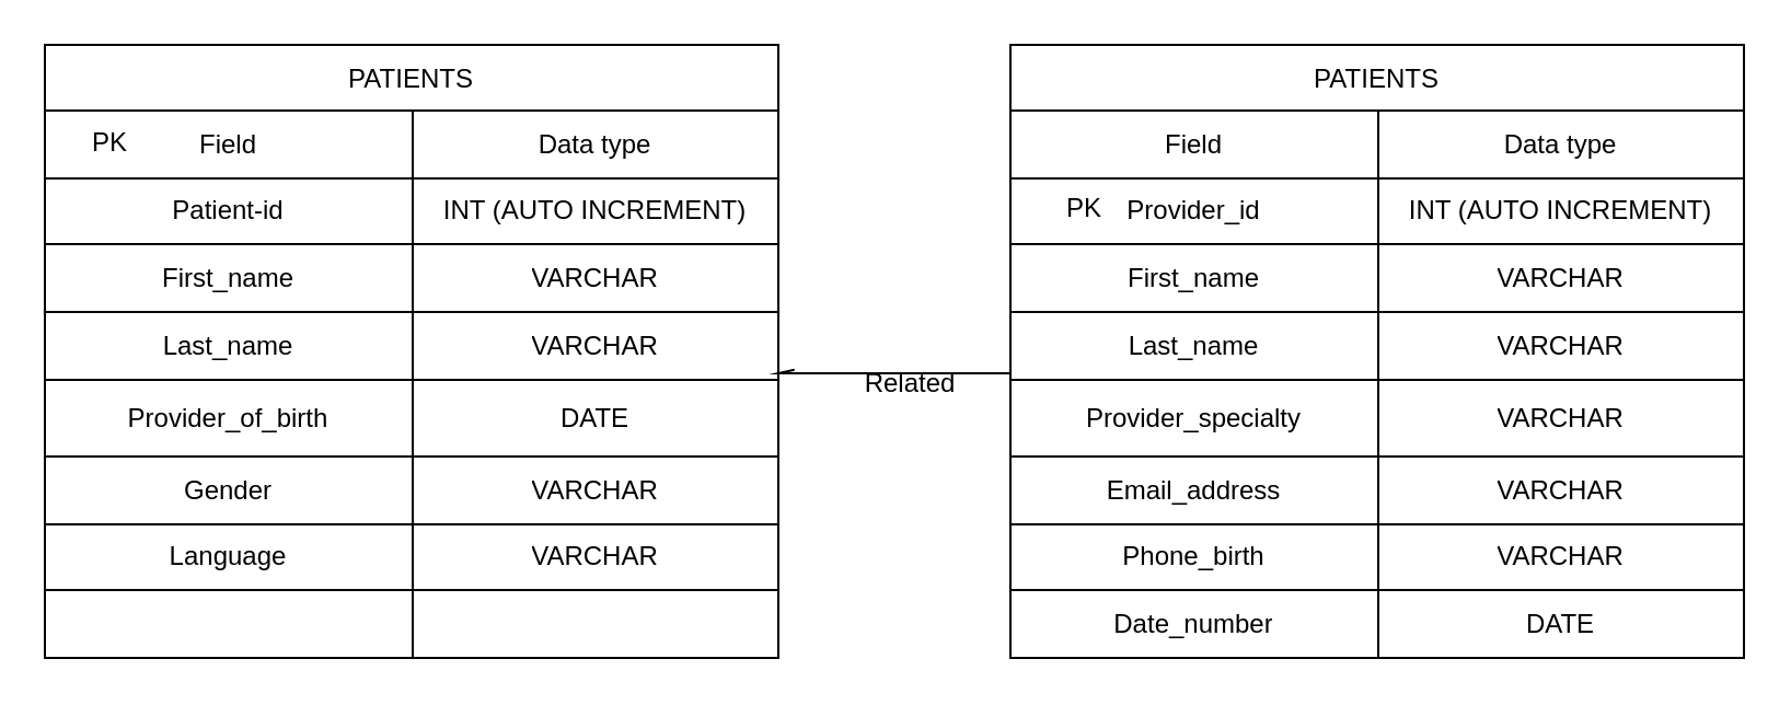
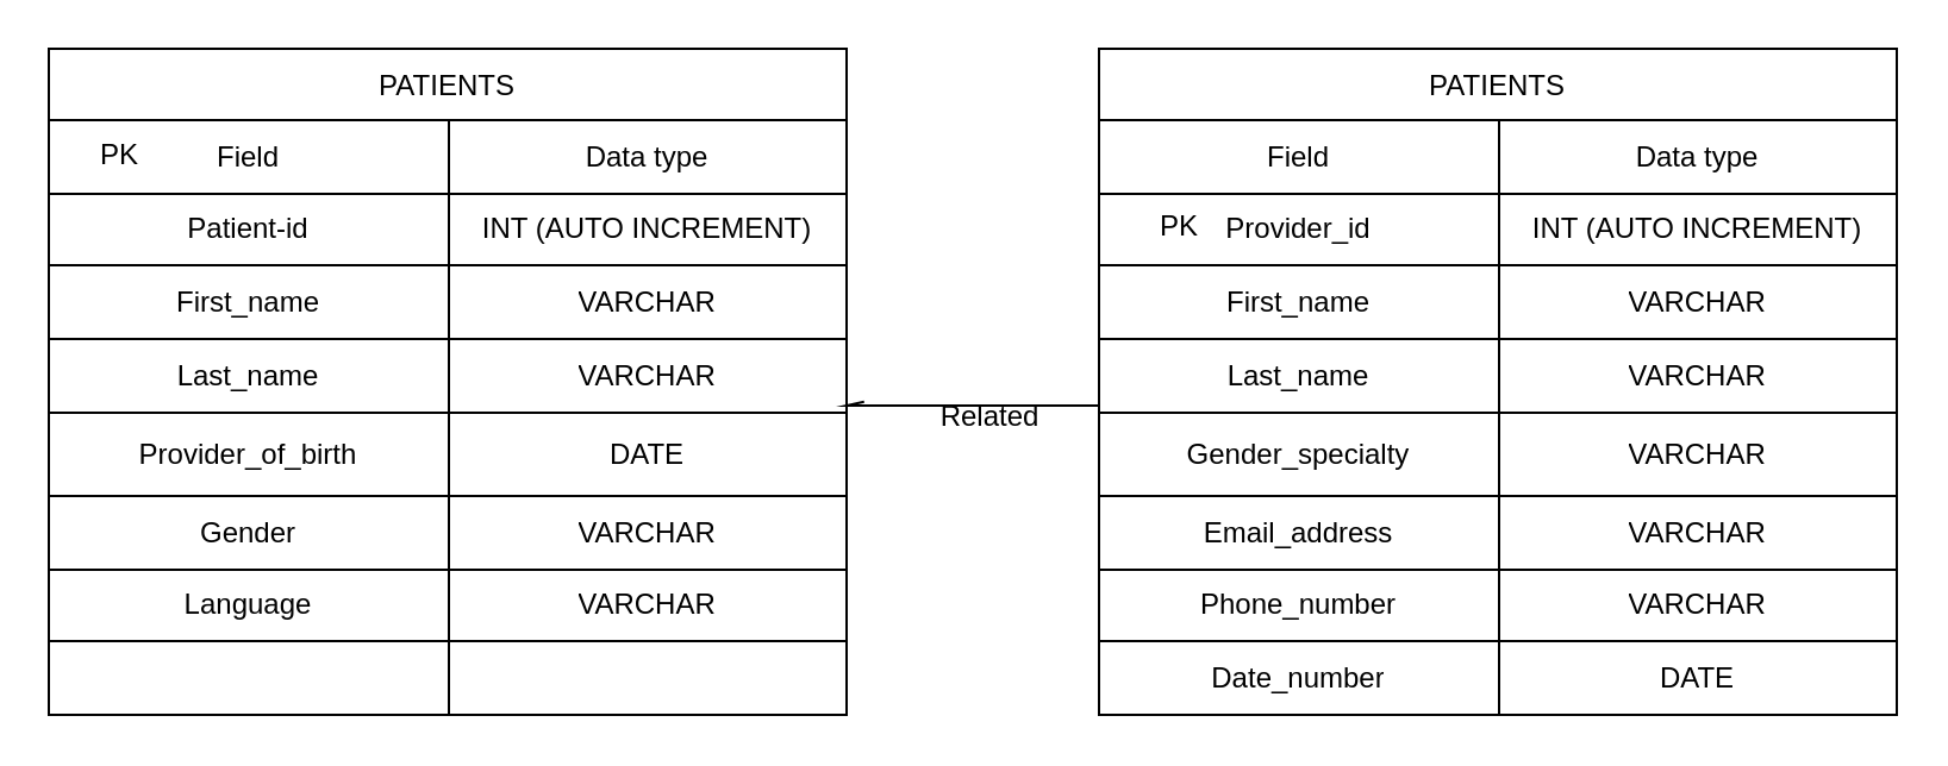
- <mxCell id="42" value="Provider_specialty" style="shape=partialRectangle;html=1;whiteSpace=wrap;connectable=0;strokeColor=inherit;overflow=hidden;fillColor=none;top=0;left=0;bottom=0;right=0;pointerEvents=1;" vertex="1" parent="41"><mxGeometry width="168" height="35" as="geometry"><mxRectangle width="168" height="35" as="alternateBounds" /></mxGeometry></mxCell>
+ <mxCell id="42" value="Gender_specialty" style="shape=partialRectangle;html=1;whiteSpace=wrap;connectable=0;strokeColor=inherit;overflow=hidden;fillColor=none;top=0;left=0;bottom=0;right=0;pointerEvents=1;" vertex="1" parent="41"><mxGeometry width="168" height="35" as="geometry"><mxRectangle width="168" height="35" as="alternateBounds" /></mxGeometry></mxCell>
- <mxCell id="48" value="Phone_birth" style="shape=partialRectangle;html=1;whiteSpace=wrap;connectable=0;strokeColor=inherit;overflow=hidden;fillColor=none;top=0;left=0;bottom=0;right=0;pointerEvents=1;" vertex="1" parent="47"><mxGeometry width="168" height="30" as="geometry"><mxRectangle width="168" height="30" as="alternateBounds" /></mxGeometry></mxCell>
+ <mxCell id="48" value="Phone_number" style="shape=partialRectangle;html=1;whiteSpace=wrap;connectable=0;strokeColor=inherit;overflow=hidden;fillColor=none;top=0;left=0;bottom=0;right=0;pointerEvents=1;" vertex="1" parent="47"><mxGeometry width="168" height="30" as="geometry"><mxRectangle width="168" height="30" as="alternateBounds" /></mxGeometry></mxCell>
